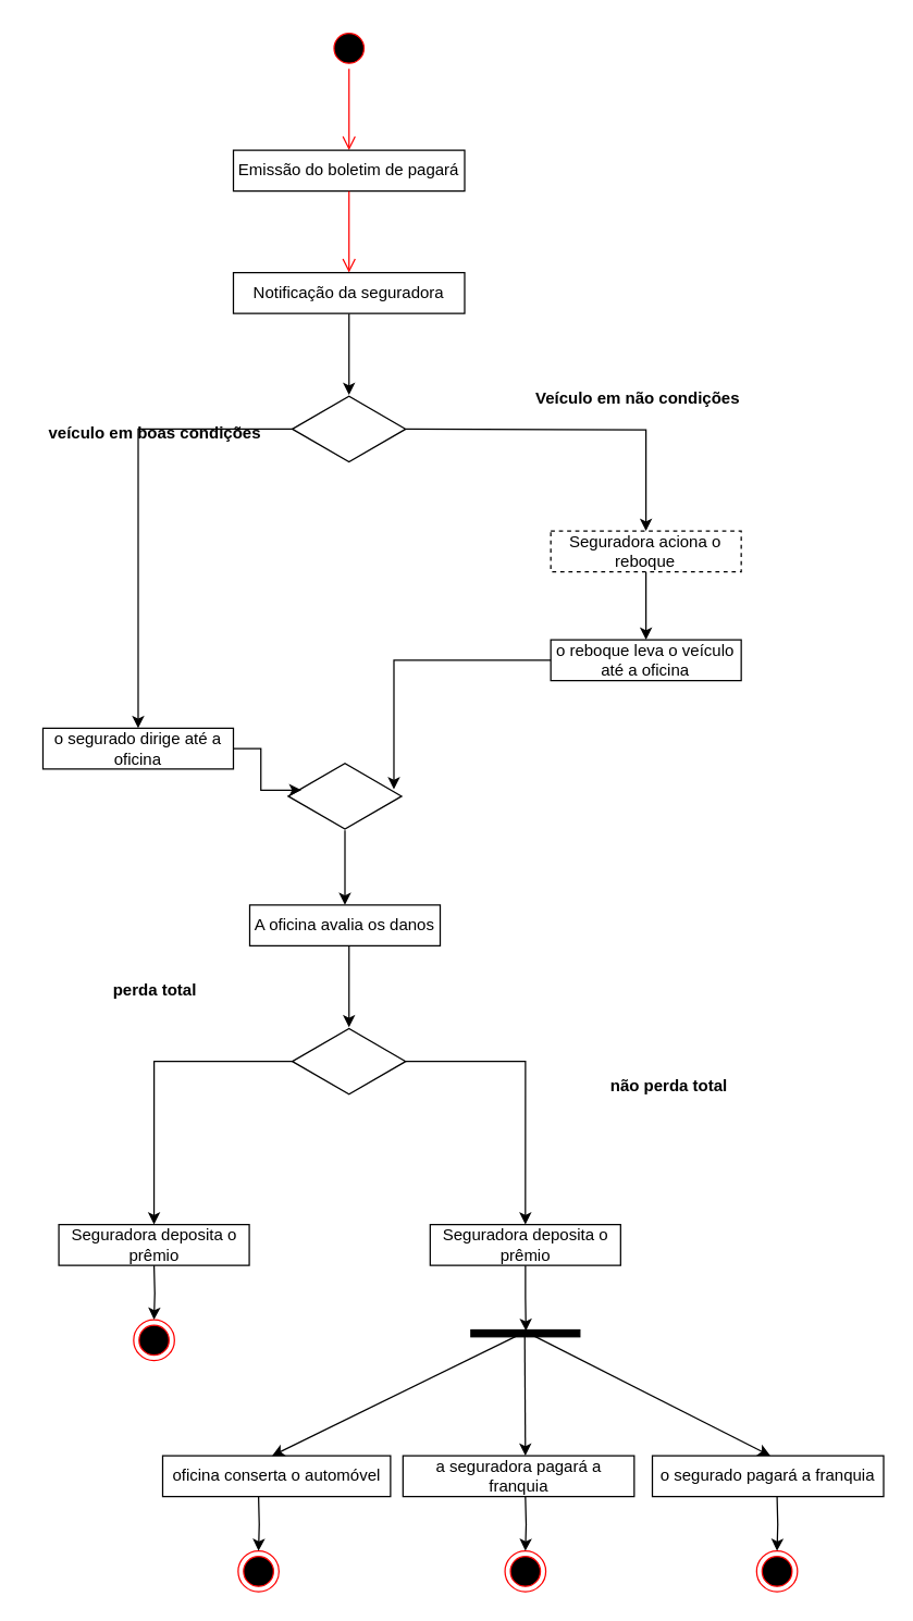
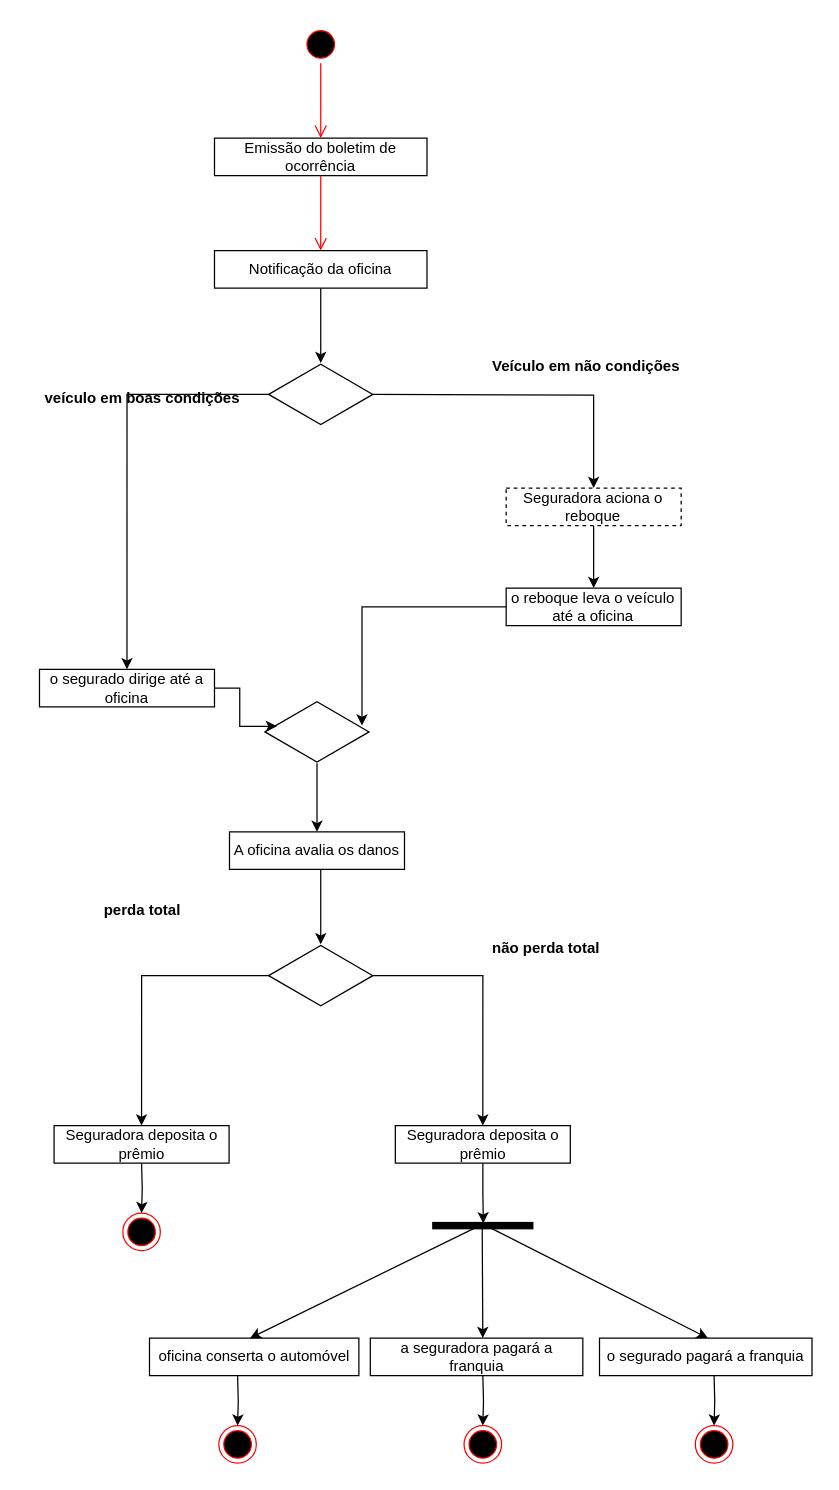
- <mxCell id="6" value="Emissão do boletim de pagará" style="html=1;whiteSpace=wrap;" vertex="1" parent="1"><mxGeometry x="171" y="110" width="170" height="30" as="geometry" /></mxCell>
+ <mxCell id="6" value="Emissão do boletim de ocorrência" style="html=1;whiteSpace=wrap;" vertex="1" parent="1"><mxGeometry x="171" y="110" width="170" height="30" as="geometry" /></mxCell>
- <mxCell id="15" value="Notificação da seguradora" style="html=1;whiteSpace=wrap;" vertex="1" parent="1"><mxGeometry x="170.99" y="200" width="170" height="30" as="geometry" /></mxCell>
+ <mxCell id="15" value="Notificação da oficina" style="html=1;whiteSpace=wrap;" vertex="1" parent="1"><mxGeometry x="170.99" y="200" width="170" height="30" as="geometry" /></mxCell>
- <mxCell id="24" value="não perda total" style="text;align=center;fontStyle=1;verticalAlign=middle;spacingLeft=3;spacingRight=3;strokeColor=none;rotatable=0;points=[[0,0.5],[1,0.5]];portConstraint=eastwest;html=1;" vertex="1" parent="1"><mxGeometry x="404" y="785" width="174.67" height="26" as="geometry" /></mxCell>
+ <mxCell id="24" value="não perda total" style="text;align=center;fontStyle=1;verticalAlign=middle;spacingLeft=3;spacingRight=3;strokeColor=none;rotatable=0;points=[[0,0.5],[1,0.5]];portConstraint=eastwest;html=1;" vertex="1" parent="1"><mxGeometry x="349" y="745" width="174.67" height="26" as="geometry" /></mxCell>
